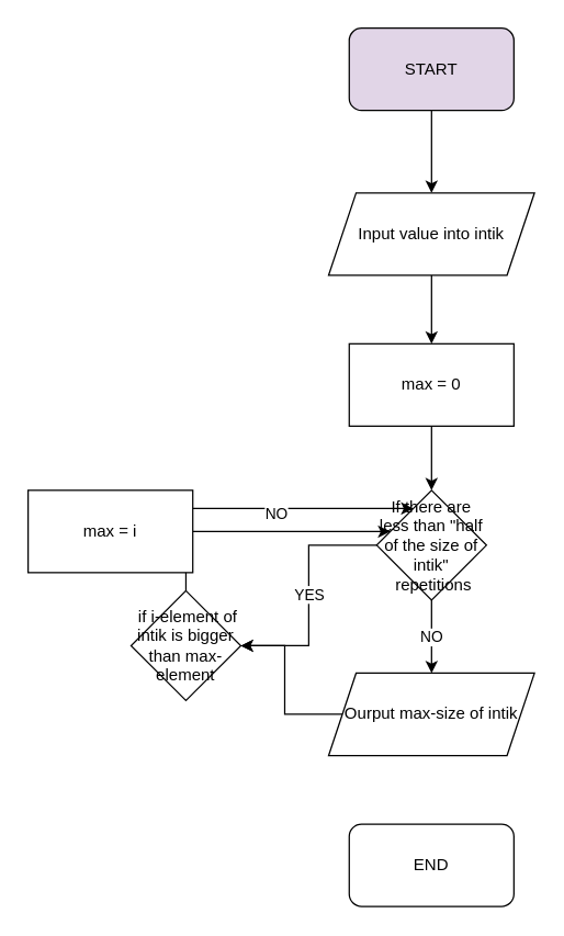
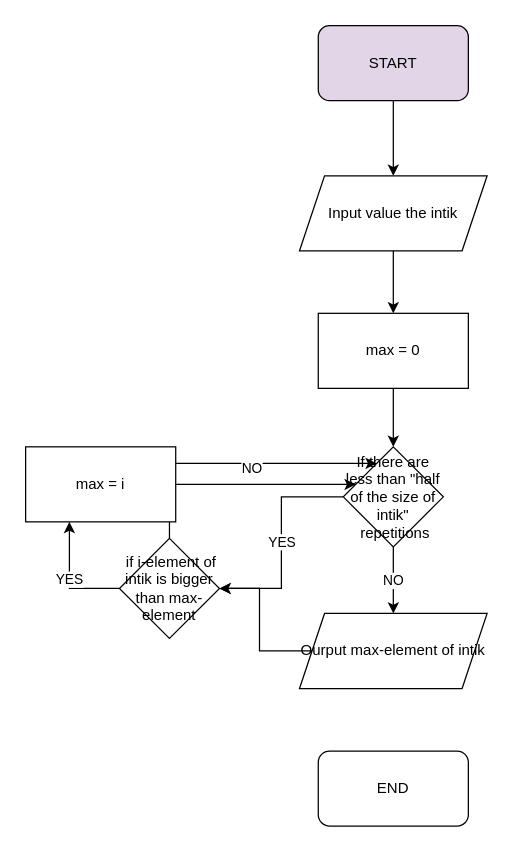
- <mxCell id="9" value="Input value into intik" style="shape=parallelogram;perimeter=parallelogramPerimeter;whiteSpace=wrap;html=1;fixedSize=1;" vertex="1" parent="1"><mxGeometry x="239" y="140" width="150" height="60" as="geometry" /></mxCell>
+ <mxCell id="9" value="Input value the intik" style="shape=parallelogram;perimeter=parallelogramPerimeter;whiteSpace=wrap;html=1;fixedSize=1;" vertex="1" parent="1"><mxGeometry x="239" y="140" width="150" height="60" as="geometry" /></mxCell>
+ <mxCell id="16" value="YES" style="edgeStyle=orthogonalEdgeStyle;rounded=0;orthogonalLoop=1;jettySize=auto;html=1;" edge="1" parent="1" source="17" target="19"><mxGeometry relative="1" as="geometry"><Array as="points"><mxPoint x="55" y="470" /></Array></mxGeometry></mxCell>
- <mxCell id="13" value="Ourput max-size of intik" style="shape=parallelogram;perimeter=parallelogramPerimeter;whiteSpace=wrap;html=1;fixedSize=1;" vertex="1" parent="1"><mxGeometry x="239" y="490" width="150" height="60" as="geometry" /></mxCell>
+ <mxCell id="13" value="Ourput max-element of intik" style="shape=parallelogram;perimeter=parallelogramPerimeter;whiteSpace=wrap;html=1;fixedSize=1;" vertex="1" parent="1"><mxGeometry x="239" y="490" width="150" height="60" as="geometry" /></mxCell>
